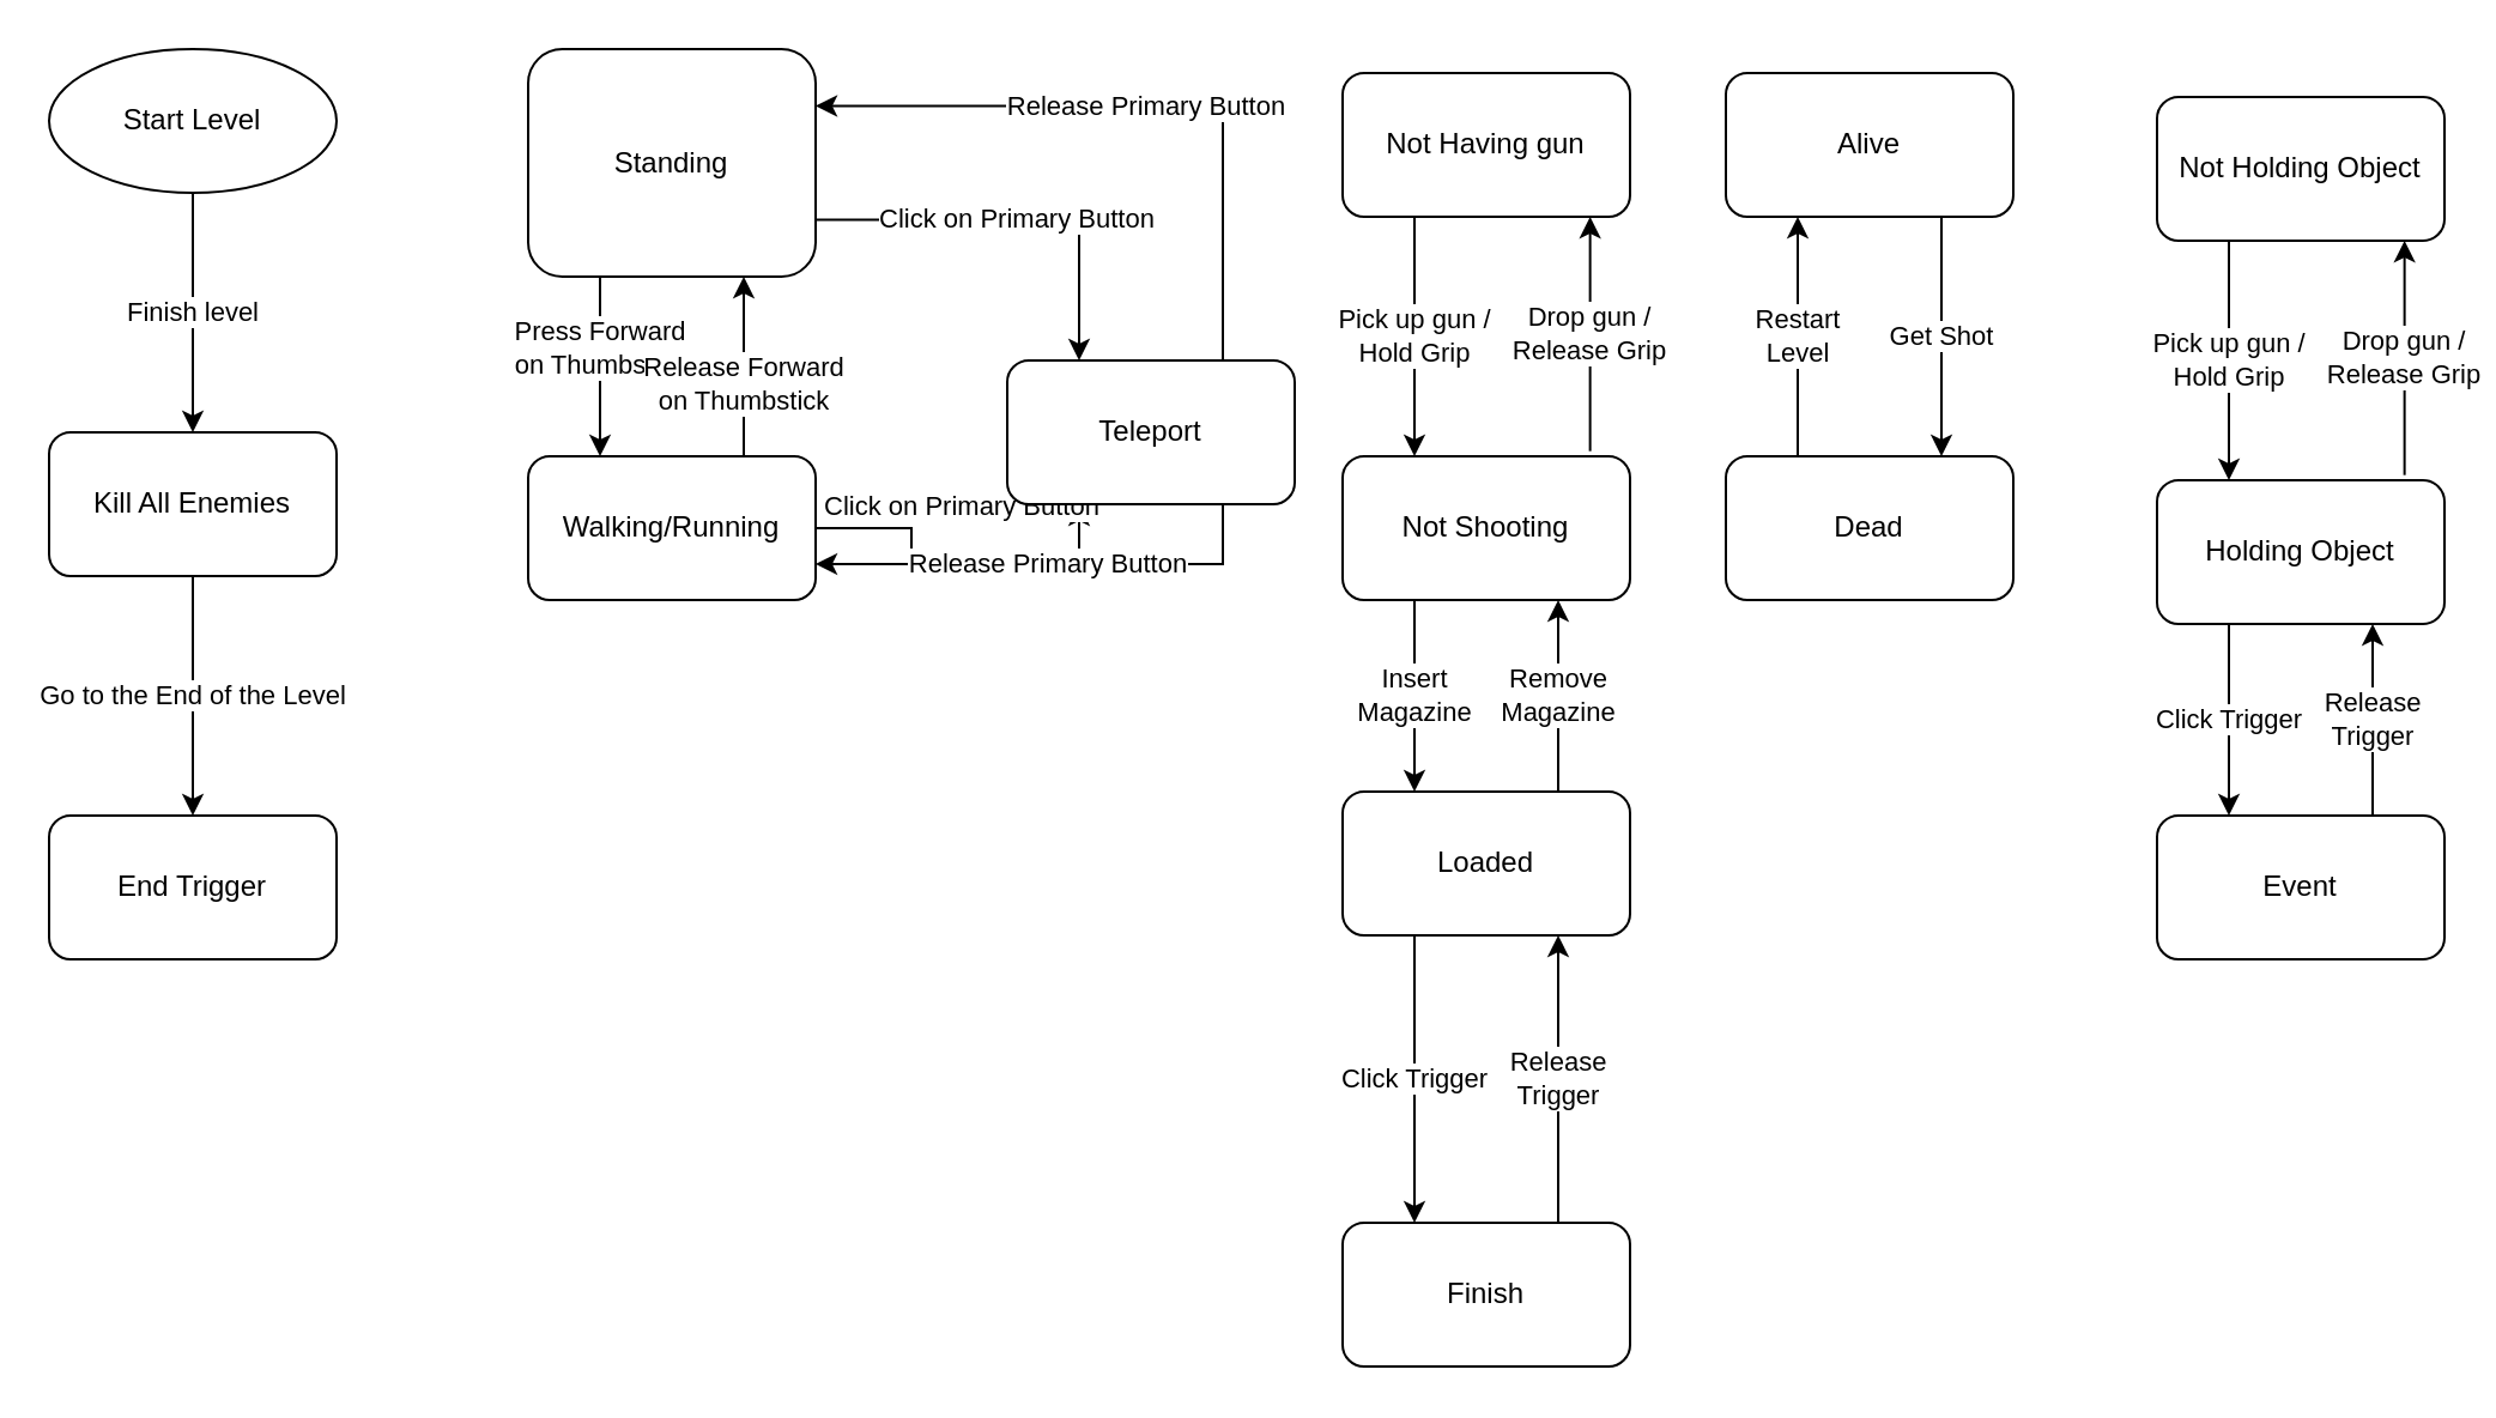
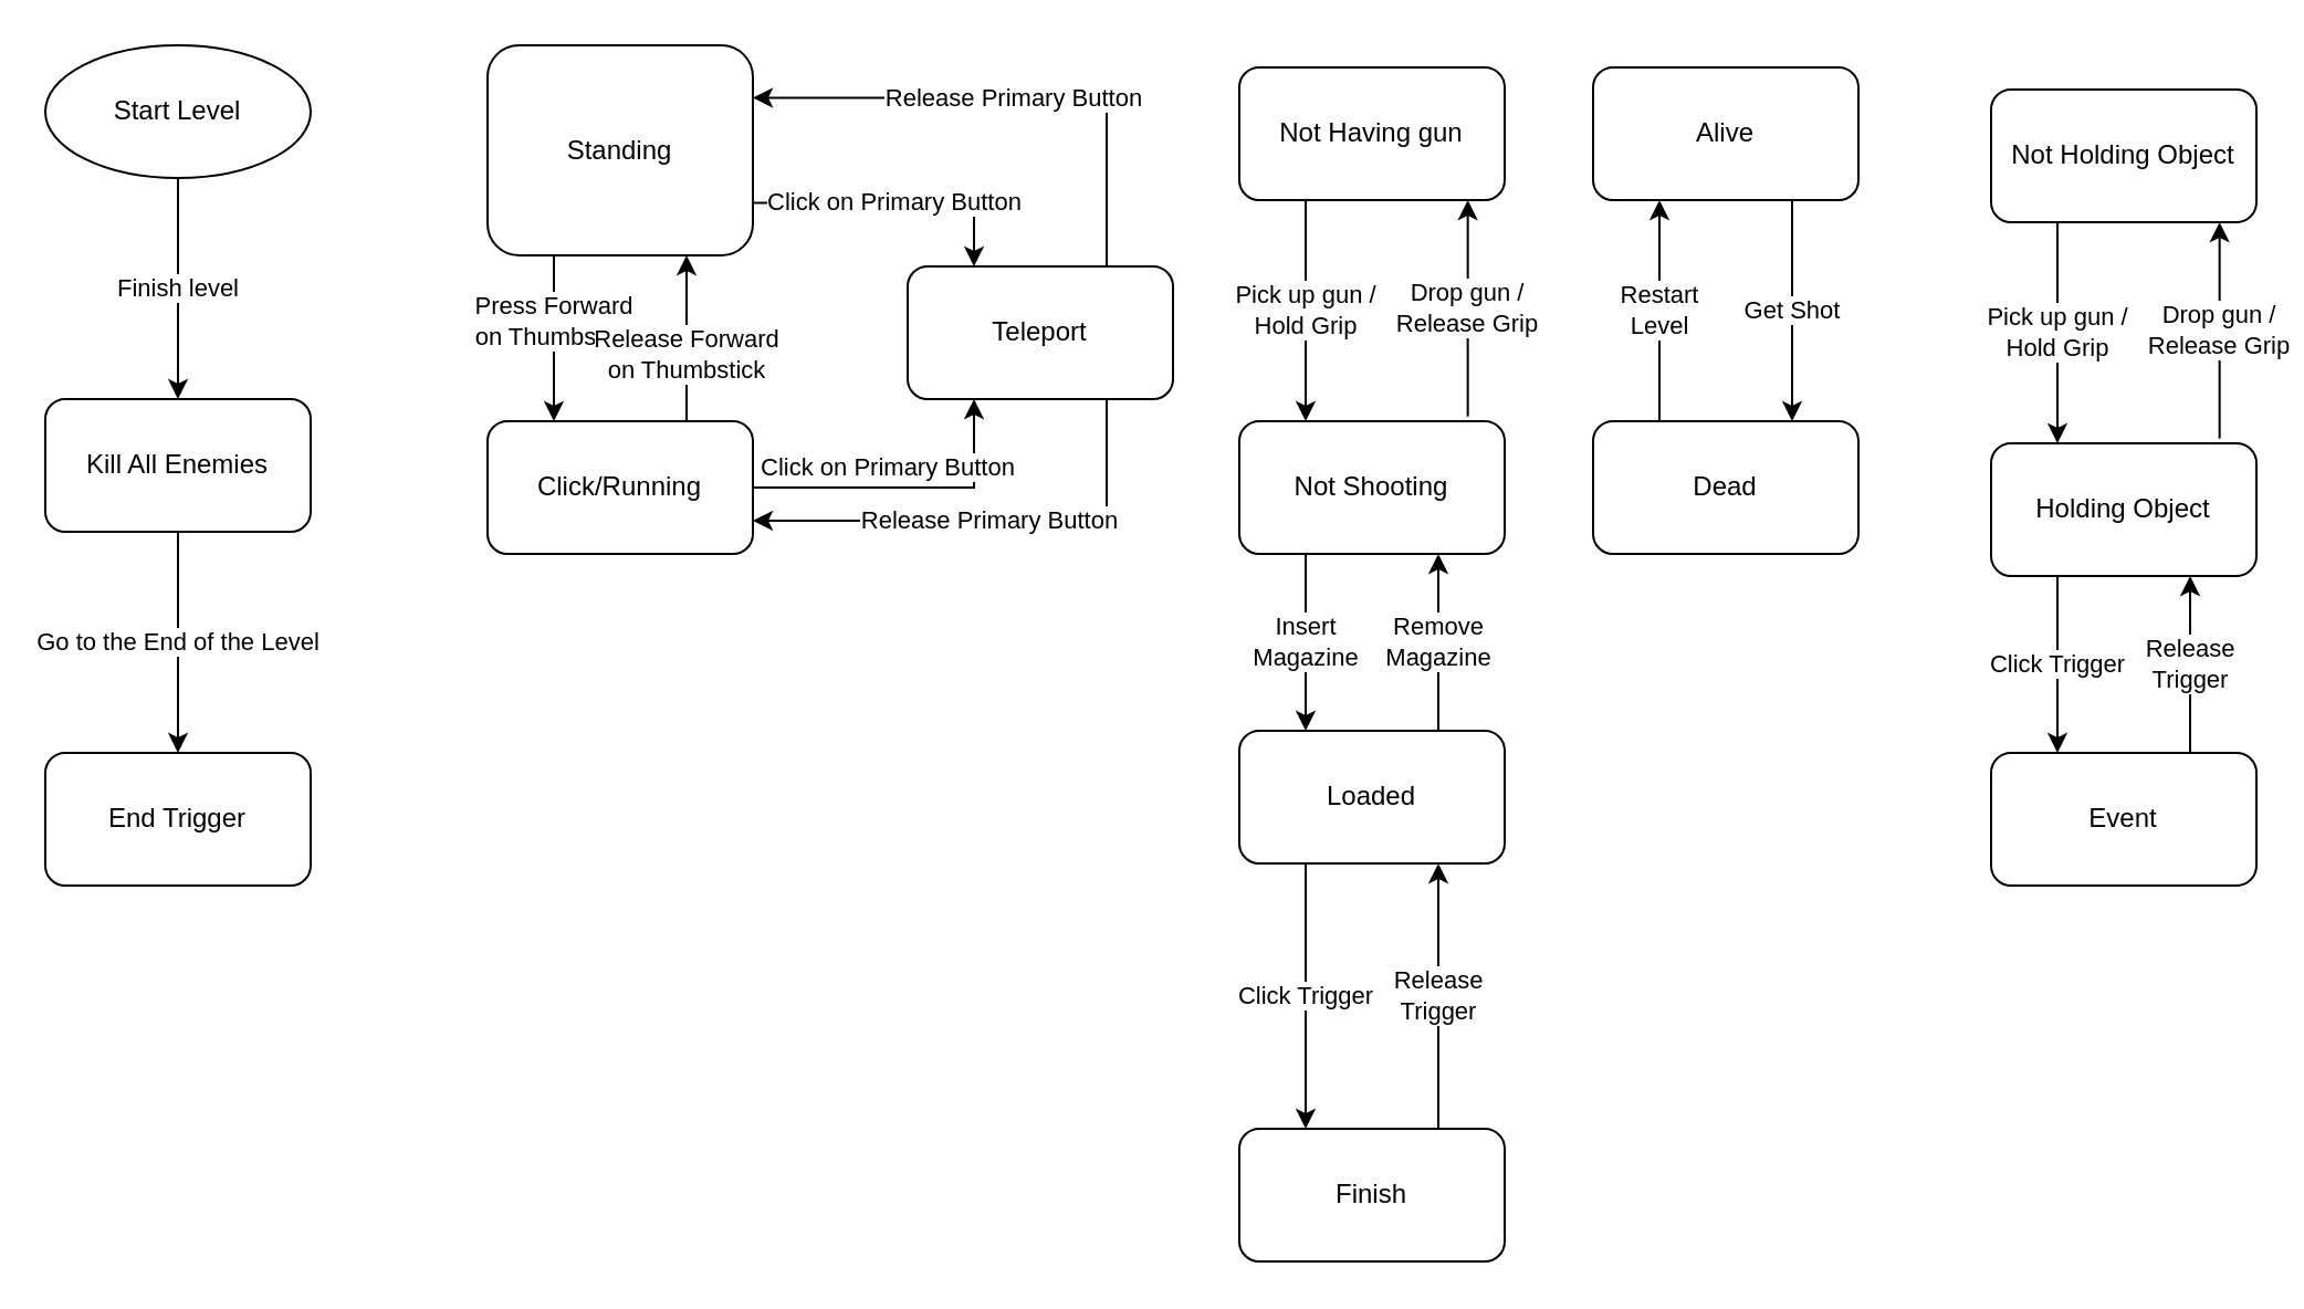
- <mxCell id="27" value="Teleport" style="rounded=1;whiteSpace=wrap;html=1;" parent="1" vertex="1"><mxGeometry x="420" y="150" width="120" height="60" as="geometry" /></mxCell>
+ <mxCell id="27" value="Teleport" style="rounded=1;whiteSpace=wrap;html=1;" parent="1" vertex="1"><mxGeometry x="410" y="120" width="120" height="60" as="geometry" /></mxCell>
- <mxCell id="4" value="Walking/Running" style="whiteSpace=wrap;html=1;rounded=1;" parent="1" vertex="1"><mxGeometry x="220" y="190" width="120" height="60" as="geometry" /></mxCell>
+ <mxCell id="4" value="Click/Running" style="whiteSpace=wrap;html=1;rounded=1;" parent="1" vertex="1"><mxGeometry x="220" y="190" width="120" height="60" as="geometry" /></mxCell>
